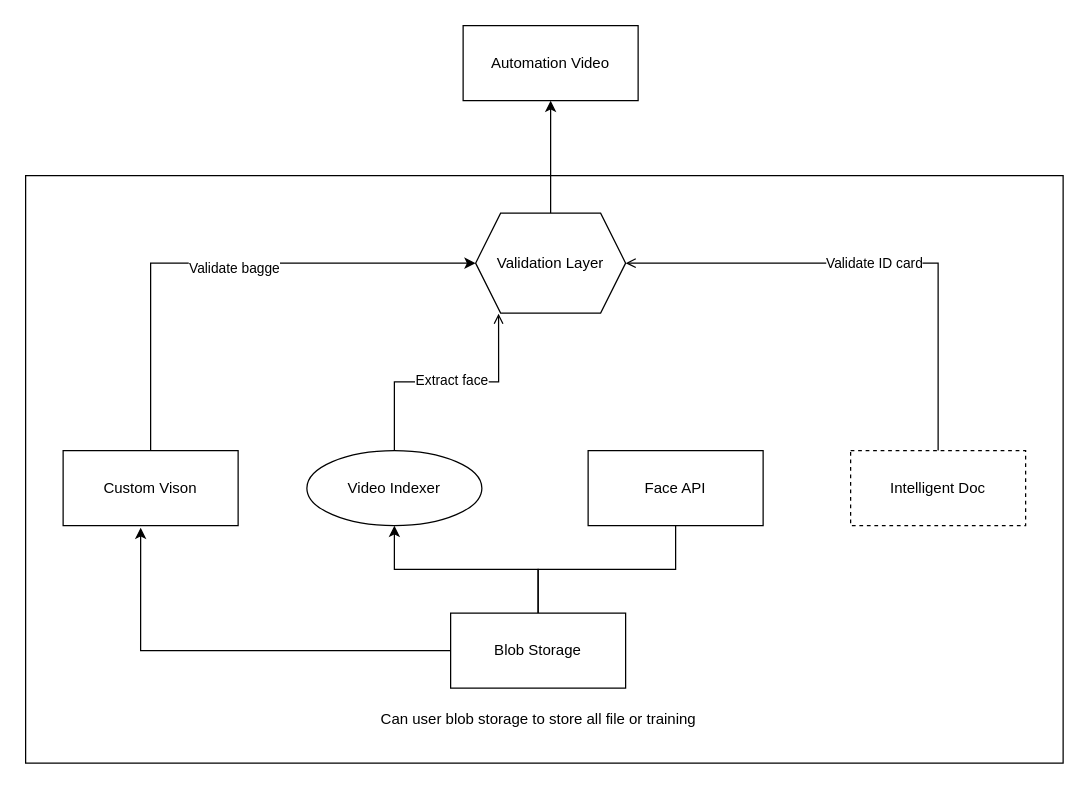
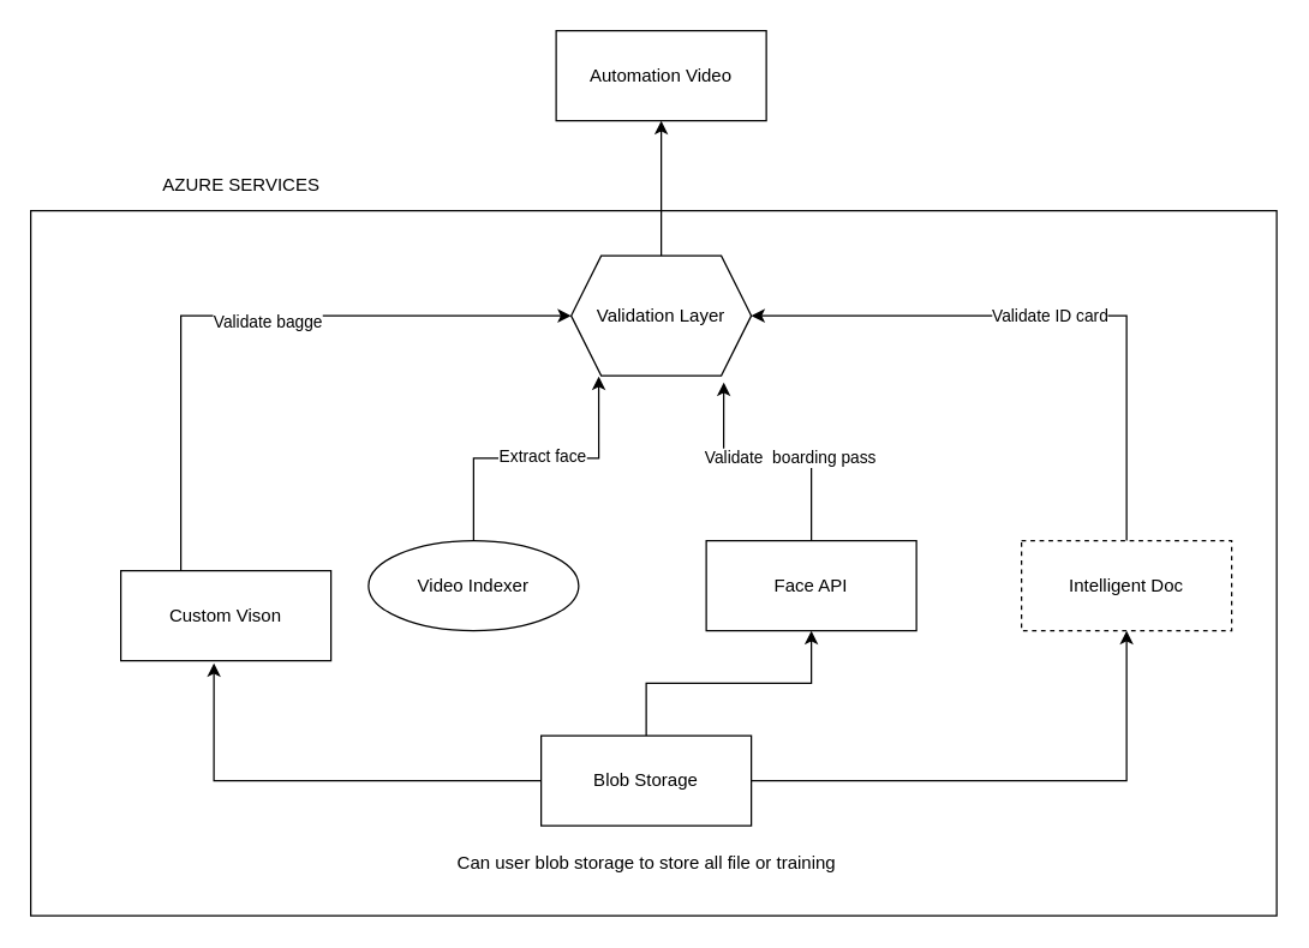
+ <mxCell id="24" value="AZURE SERVICES" style="text;html=1;align=center;verticalAlign=middle;resizable=0;points=[];autosize=1;strokeColor=none;fillColor=none;" vertex="1" parent="1"><mxGeometry x="95" y="108" width="130" height="30" as="geometry" /></mxCell>
- <mxCell id="7" style="edgeStyle=orthogonalEdgeStyle;rounded=0;orthogonalLoop=1;jettySize=auto;html=1;entryX=1;entryY=0.5;entryDx=0;entryDy=0;endArrow=open;" edge="1" parent="1" source="9" target="17"><mxGeometry relative="1" as="geometry"><Array as="points"><mxPoint x="750" y="210" /></Array></mxGeometry></mxCell>
+ <mxCell id="7" style="edgeStyle=orthogonalEdgeStyle;rounded=0;orthogonalLoop=1;jettySize=auto;html=1;entryX=1;entryY=0.5;entryDx=0;entryDy=0;" edge="1" parent="1" source="9" target="17"><mxGeometry relative="1" as="geometry"><Array as="points"><mxPoint x="750" y="210" /></Array></mxGeometry></mxCell>
- <mxCell id="20" style="edgeStyle=orthogonalEdgeStyle;rounded=0;orthogonalLoop=1;jettySize=auto;html=1;entryX=0.153;entryY=1.005;entryDx=0;entryDy=0;entryPerimeter=0;endArrow=open;" edge="1" parent="1" source="13" target="17"><mxGeometry relative="1" as="geometry" /></mxCell>
+ <mxCell id="20" style="edgeStyle=orthogonalEdgeStyle;rounded=0;orthogonalLoop=1;jettySize=auto;html=1;entryX=0.153;entryY=1.005;entryDx=0;entryDy=0;entryPerimeter=0;" edge="1" parent="1" source="13" target="17"><mxGeometry relative="1" as="geometry" /></mxCell>
+ <mxCell id="18" style="edgeStyle=orthogonalEdgeStyle;rounded=0;orthogonalLoop=1;jettySize=auto;html=1;entryX=0.847;entryY=1.055;entryDx=0;entryDy=0;entryPerimeter=0;" edge="1" parent="1" source="6" target="17"><mxGeometry relative="1" as="geometry" /></mxCell>
+ <mxCell id="19" value="Validate&amp;nbsp; boarding pass" style="edgeLabel;html=1;align=center;verticalAlign=middle;resizable=0;points=[];" vertex="1" connectable="0" parent="18"><mxGeometry x="-0.146" y="-1" relative="1" as="geometry"><mxPoint as="offset" /></mxGeometry></mxCell>
- <mxCell id="12" value="Custom Vison" style="rounded=0;whiteSpace=wrap;html=1;" vertex="1" parent="1"><mxGeometry x="50" y="360" width="140" height="60" as="geometry" /></mxCell>
+ <mxCell id="12" value="Custom Vison" style="rounded=0;whiteSpace=wrap;html=1;" vertex="1" parent="1"><mxGeometry x="80" y="380" width="140" height="60" as="geometry" /></mxCell>
- <mxCell id="3" style="edgeStyle=orthogonalEdgeStyle;rounded=0;orthogonalLoop=1;jettySize=auto;html=1;entryX=0.5;entryY=1;entryDx=0;entryDy=0;endArrow=none;" edge="1" parent="1" source="5" target="6"><mxGeometry relative="1" as="geometry" /></mxCell>
+ <mxCell id="3" style="edgeStyle=orthogonalEdgeStyle;rounded=0;orthogonalLoop=1;jettySize=auto;html=1;entryX=0.5;entryY=1;entryDx=0;entryDy=0;" edge="1" parent="1" source="5" target="6"><mxGeometry relative="1" as="geometry" /></mxCell>
- <mxCell id="4" style="edgeStyle=orthogonalEdgeStyle;rounded=0;orthogonalLoop=1;jettySize=auto;html=1;entryX=0.5;entryY=1;entryDx=0;entryDy=0;" edge="1" parent="1" source="5" target="13"><mxGeometry relative="1" as="geometry" /></mxCell>
+ <mxCell id="4" style="edgeStyle=orthogonalEdgeStyle;rounded=0;orthogonalLoop=1;jettySize=auto;html=1;" edge="1" parent="1" source="5" target="9"><mxGeometry relative="1" as="geometry" /></mxCell>
